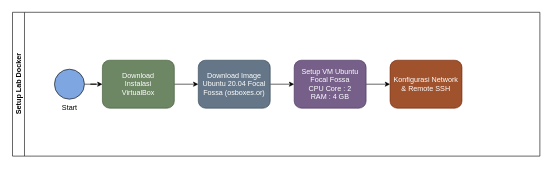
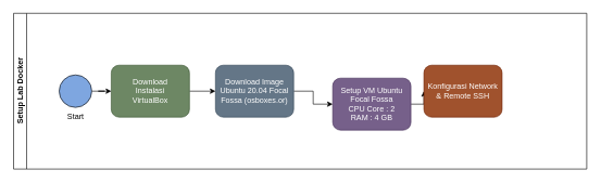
- <mxCell id="10" value="Setup VM Ubuntu Focal Fossa&lt;br&gt;CPU Core : 2&lt;br&gt;RAM : 4 GB" style="shape=ext;rounded=1;html=1;whiteSpace=wrap;fillColor=#76608a;strokeColor=#432D57;fontColor=#ffffff;" vertex="1" parent="2"><mxGeometry x="470" y="80" width="120" height="80" as="geometry" /></mxCell>
+ <mxCell id="10" value="Setup VM Ubuntu Focal Fossa&lt;br&gt;CPU Core : 2&lt;br&gt;RAM : 4 GB" style="shape=ext;rounded=1;html=1;whiteSpace=wrap;fillColor=#76608a;strokeColor=#432D57;fontColor=#ffffff;" vertex="1" parent="2"><mxGeometry x="490" y="100" width="120" height="80" as="geometry" /></mxCell>
